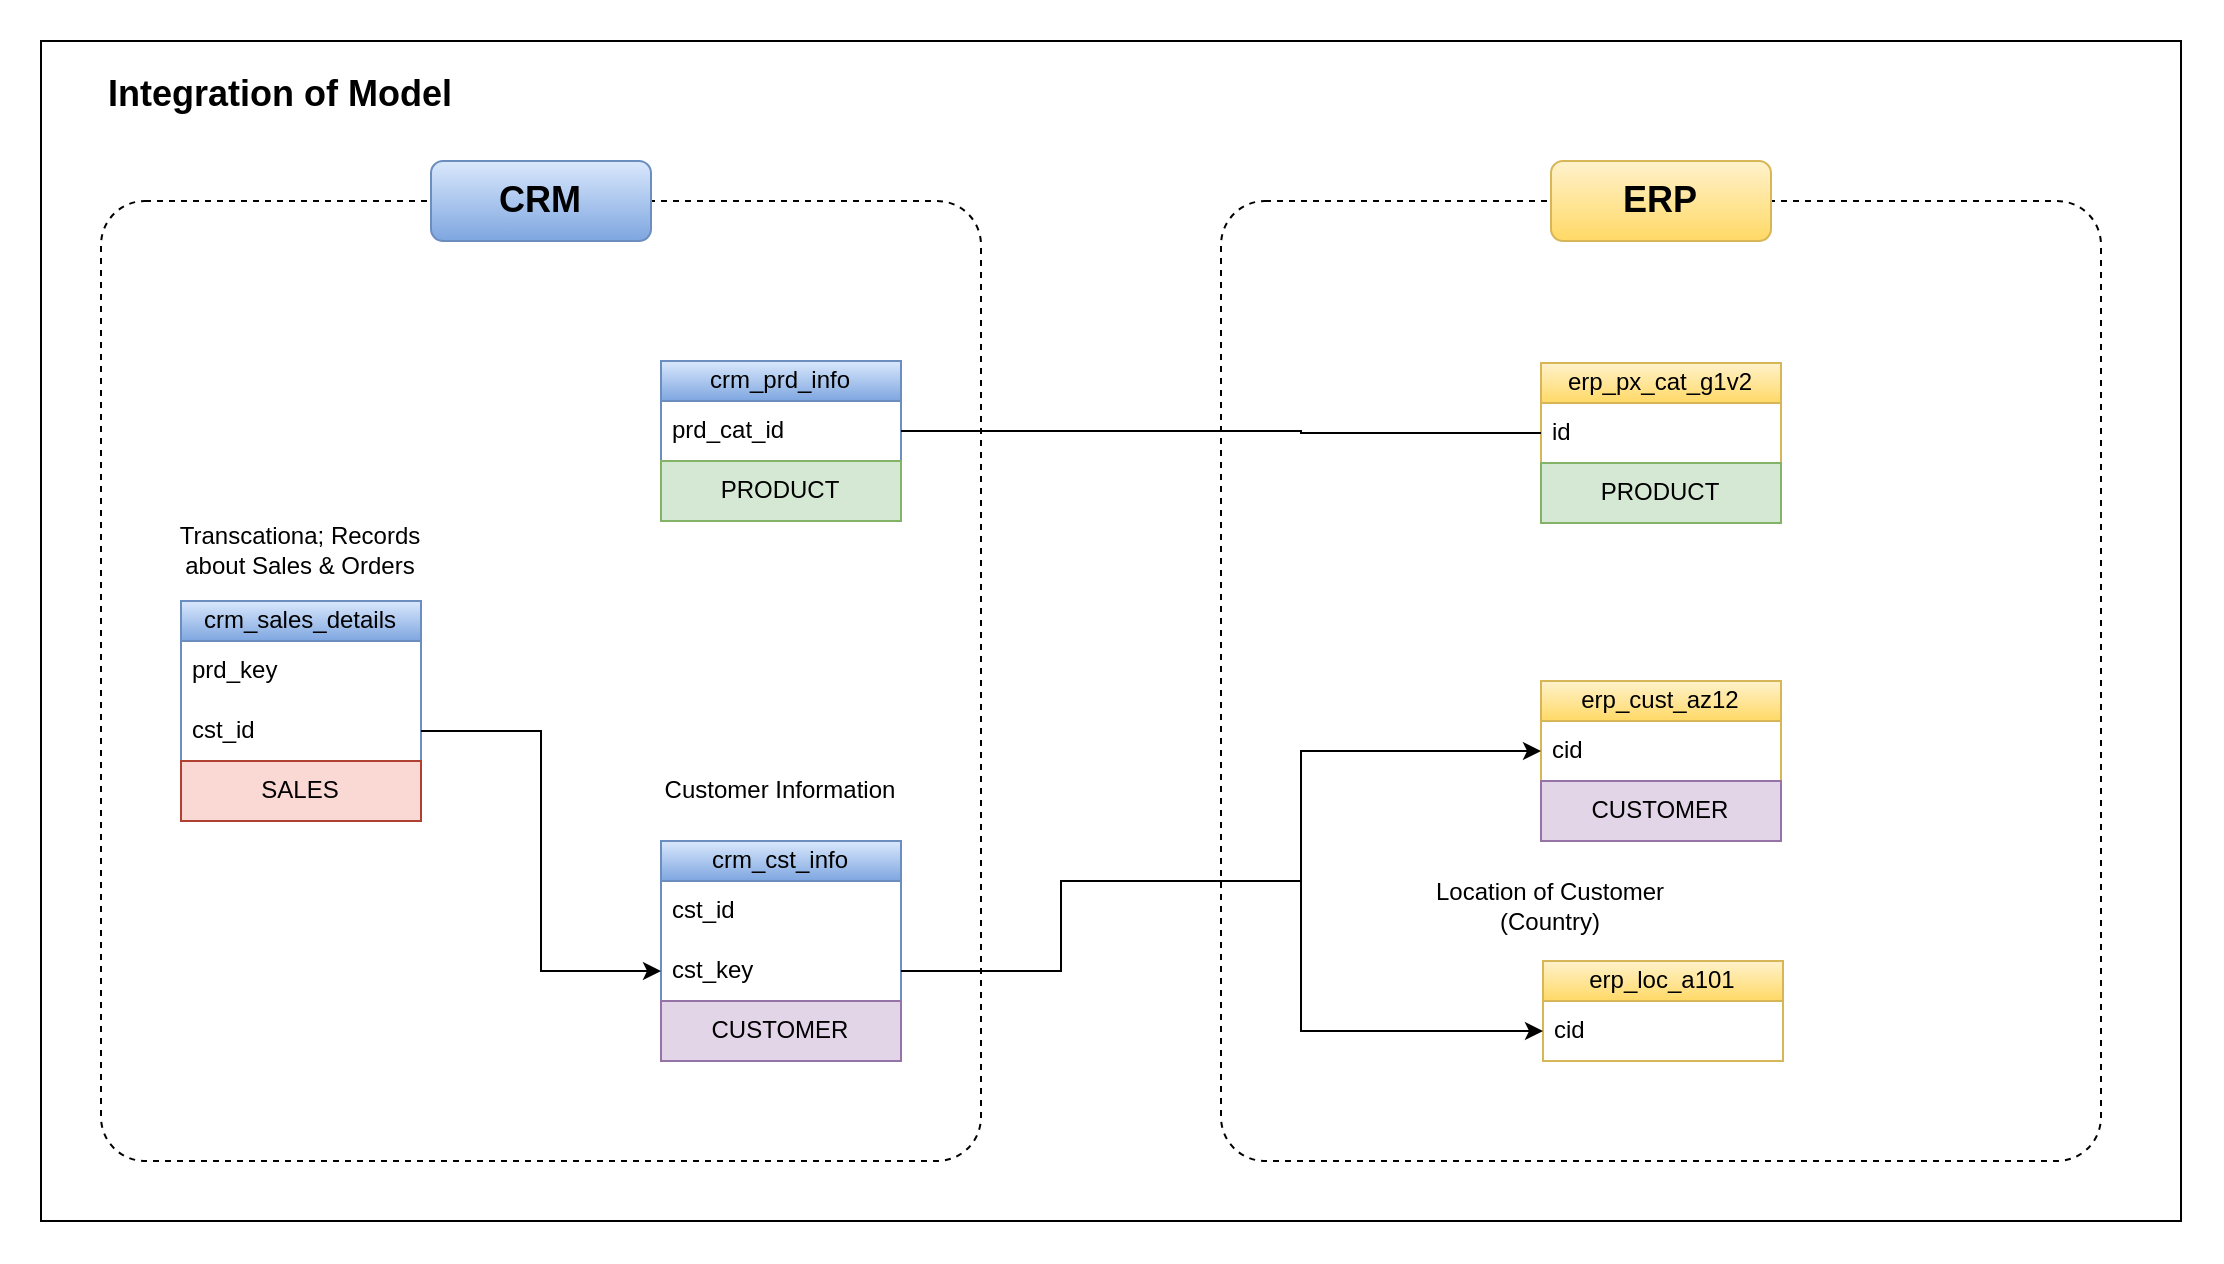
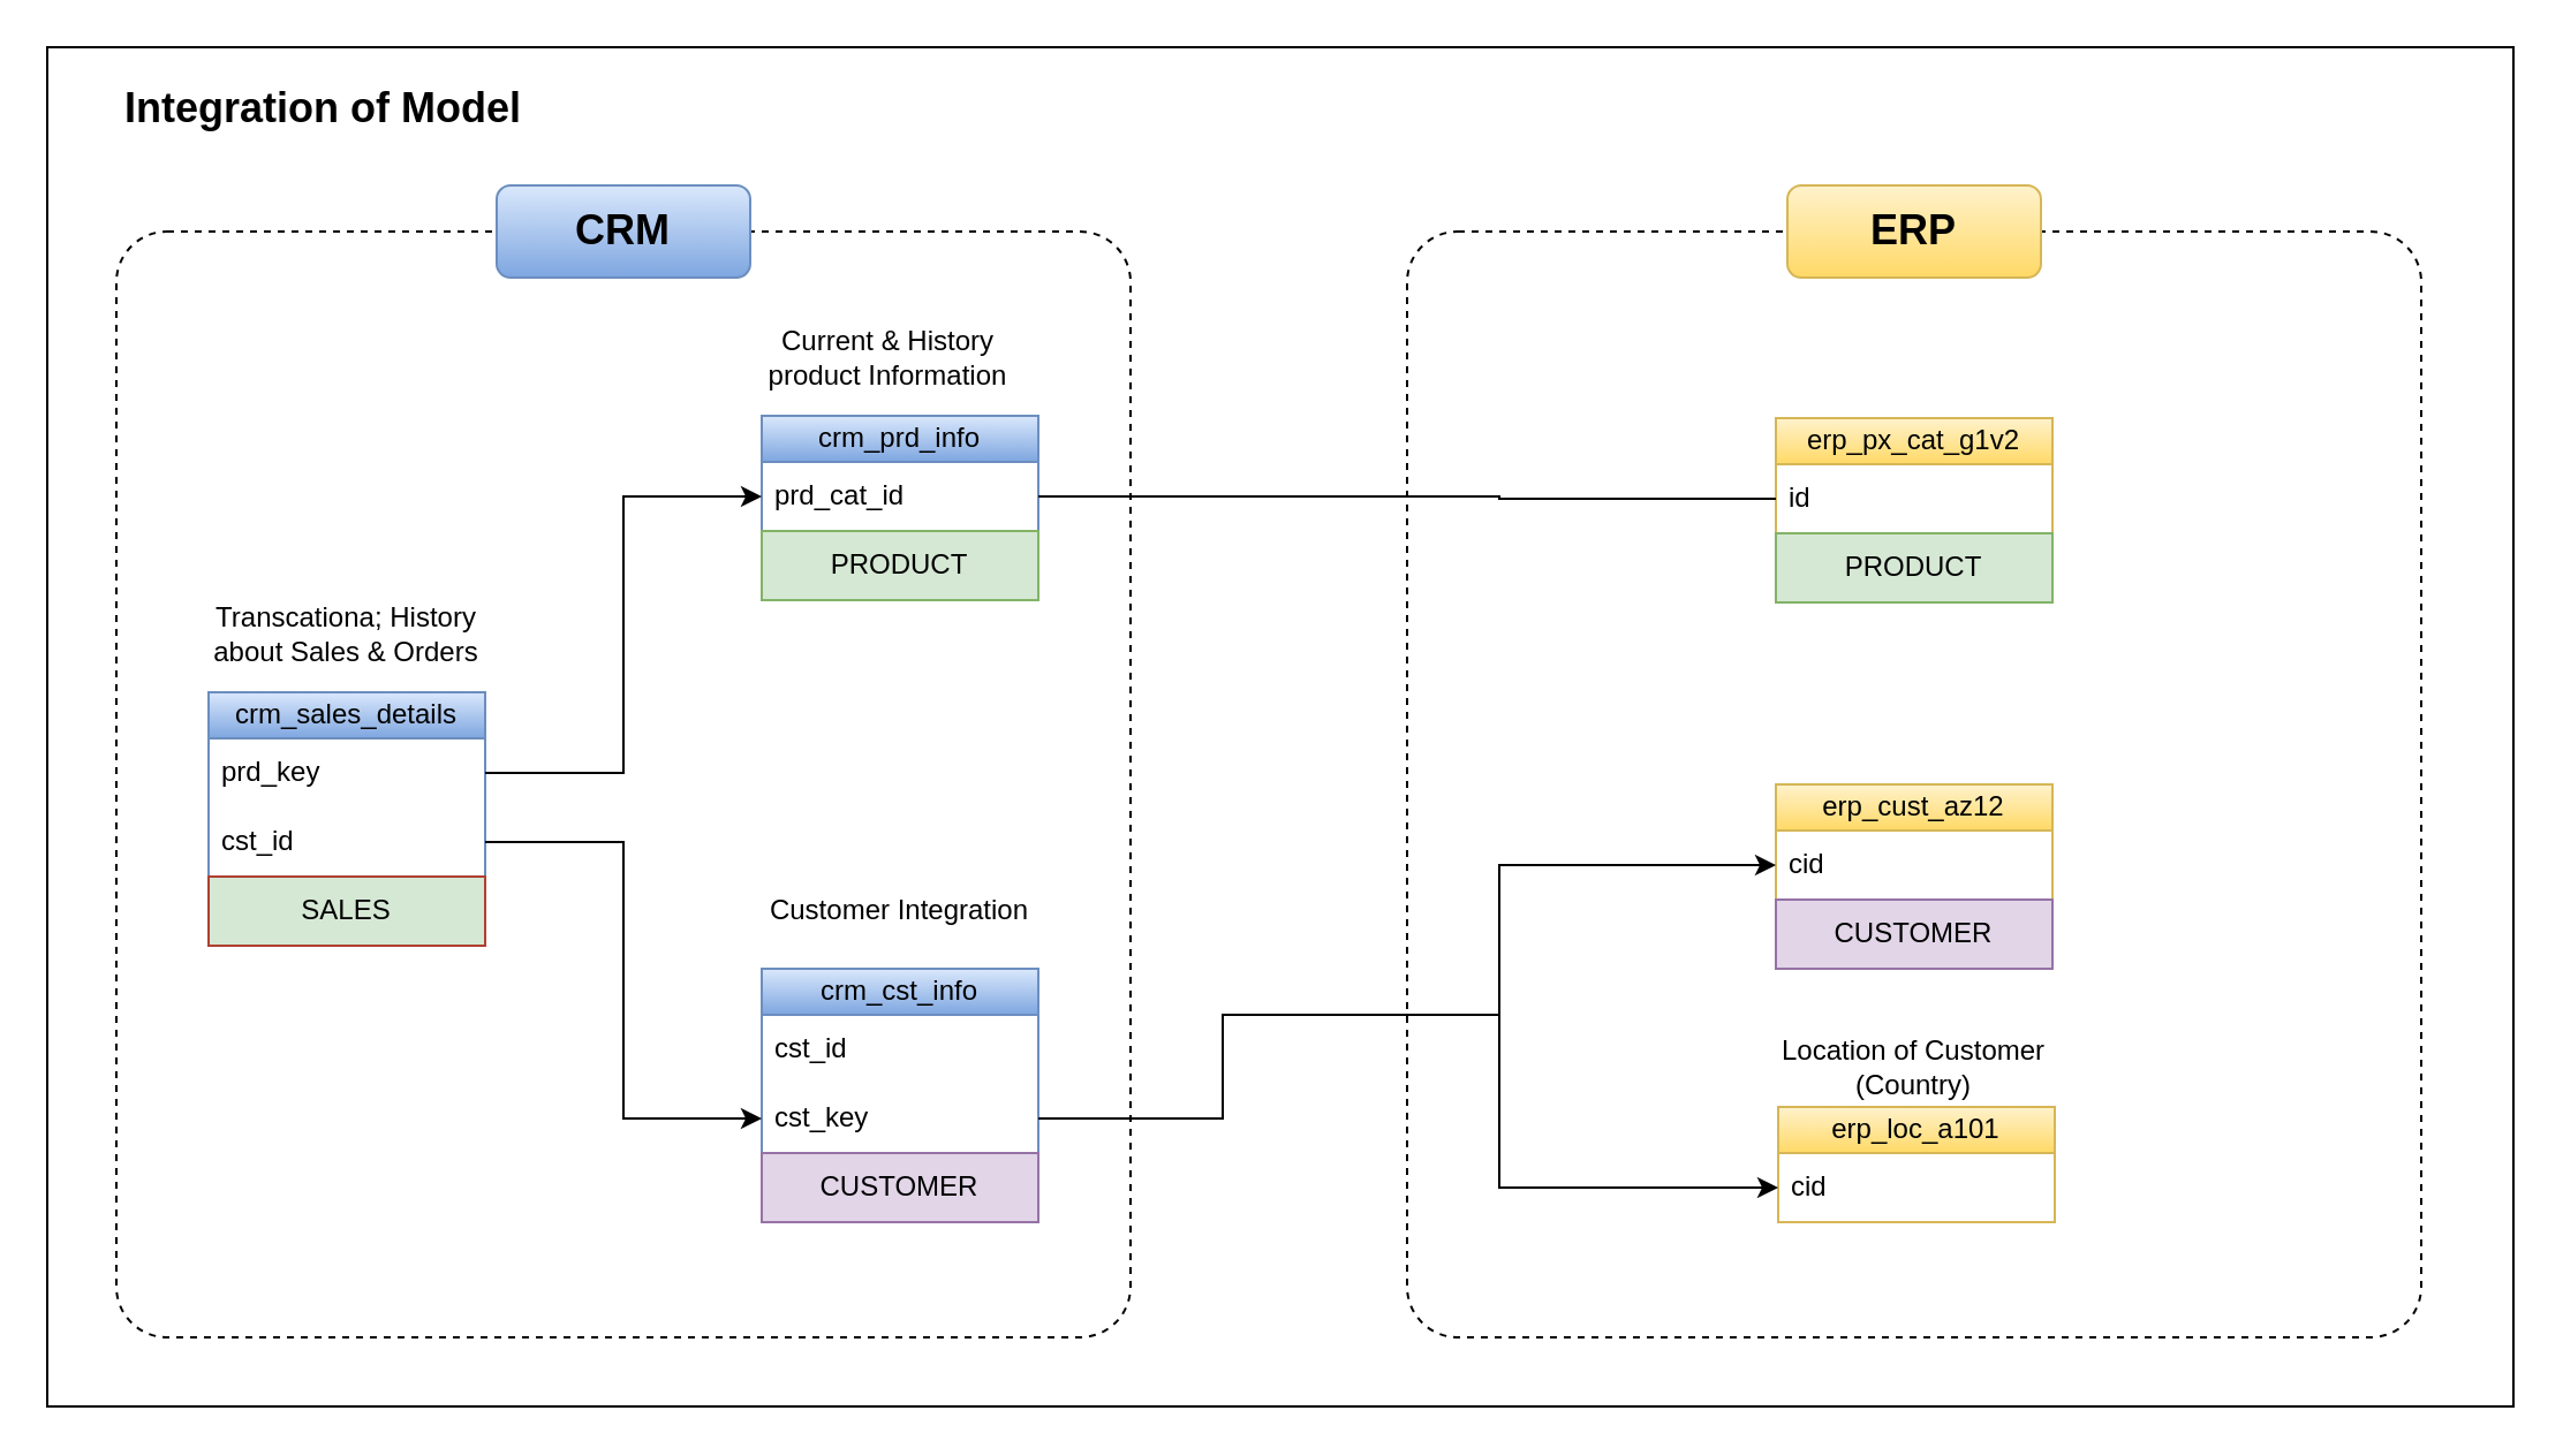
+ <mxCell id="32" value="Current &amp;amp; History product Information" style="text;html=1;align=center;verticalAlign=middle;whiteSpace=wrap;rounded=0;" parent="1" vertex="1"><mxGeometry x="320" y="140" width="130" height="30" as="geometry" /></mxCell>
- <mxCell id="31" value="Transcationa; Records about Sales &amp;amp; Orders" style="text;html=1;align=center;verticalAlign=middle;whiteSpace=wrap;rounded=0;" parent="1" vertex="1"><mxGeometry x="85" y="260" width="130" height="30" as="geometry" /></mxCell>
+ <mxCell id="31" value="Transcationa; History about Sales &amp;amp; Orders" style="text;html=1;align=center;verticalAlign=middle;whiteSpace=wrap;rounded=0;" parent="1" vertex="1"><mxGeometry x="85" y="260" width="130" height="30" as="geometry" /></mxCell>
+ <mxCell id="16" style="edgeStyle=orthogonalEdgeStyle;rounded=0;orthogonalLoop=1;jettySize=auto;html=1;entryX=0;entryY=0.5;entryDx=0;entryDy=0;" parent="1" source="6" target="10" edge="1"><mxGeometry relative="1" as="geometry" /></mxCell>
- <mxCell id="8" value="SALES" style="rounded=0;whiteSpace=wrap;html=1;fillColor=#fad9d5;strokeColor=#ae4132;" parent="5" vertex="1"><mxGeometry y="80" width="120" height="30" as="geometry" /></mxCell>
+ <mxCell id="8" value="SALES" style="rounded=0;whiteSpace=wrap;html=1;fillColor=#d5e8d4;strokeColor=#ae4132;" parent="5" vertex="1"><mxGeometry y="80" width="120" height="30" as="geometry" /></mxCell>
- <mxCell id="33" value="Customer Information" style="text;html=1;align=center;verticalAlign=middle;whiteSpace=wrap;rounded=0;" parent="1" vertex="1"><mxGeometry x="325" y="380" width="130" height="30" as="geometry" /></mxCell>
+ <mxCell id="33" value="Customer Integration" style="text;html=1;align=center;verticalAlign=middle;whiteSpace=wrap;rounded=0;" parent="1" vertex="1"><mxGeometry x="325" y="380" width="130" height="30" as="geometry" /></mxCell>
- <mxCell id="34" value="Location of Customer (Country)" style="text;html=1;align=center;verticalAlign=middle;whiteSpace=wrap;rounded=0;" parent="1" vertex="1"><mxGeometry x="710" y="438" width="130" height="30" as="geometry" /></mxCell>
+ <mxCell id="34" value="Location of Customer (Country)" style="text;html=1;align=center;verticalAlign=middle;whiteSpace=wrap;rounded=0;" parent="1" vertex="1"><mxGeometry x="765" y="448" width="130" height="30" as="geometry" /></mxCell>
